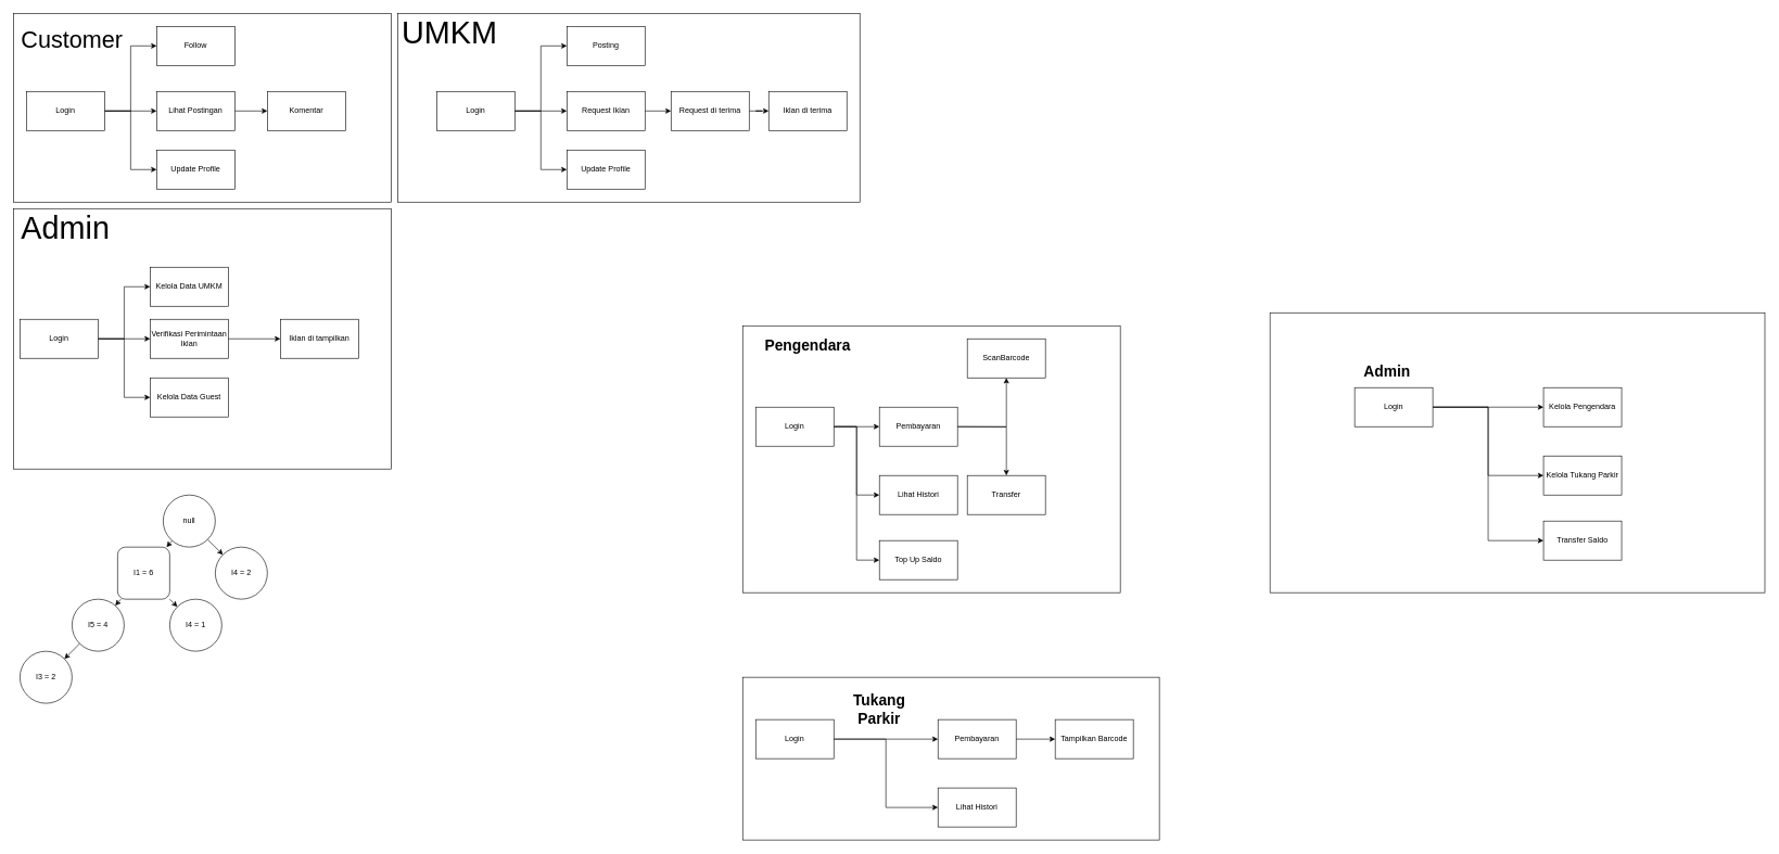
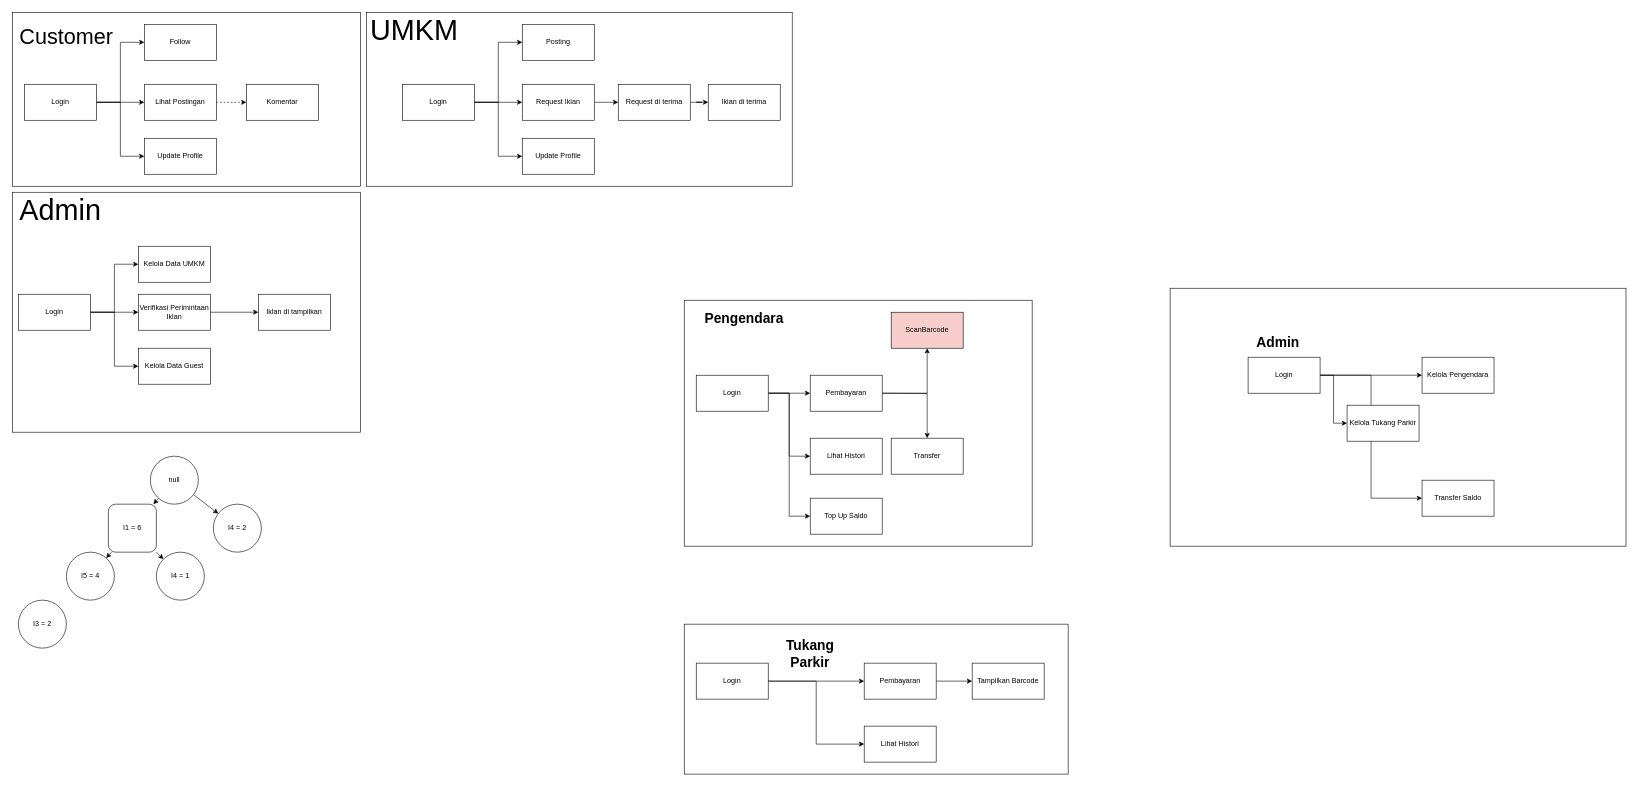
- <mxCell id="12" value="" style="edgeStyle=orthogonalEdgeStyle;rounded=0;orthogonalLoop=1;jettySize=auto;html=1;" edge="1" parent="1" source="13" target="17"><mxGeometry relative="1" as="geometry" /></mxCell>
+ <mxCell id="12" value="" style="edgeStyle=orthogonalEdgeStyle;rounded=0;orthogonalLoop=1;jettySize=auto;html=1;dashed=1;" edge="1" parent="1" source="13" target="17"><mxGeometry relative="1" as="geometry" /></mxCell>
- <mxCell id="59" value="ScanBarcode" style="whiteSpace=wrap;html=1;rounded=0;" vertex="1" parent="1"><mxGeometry x="1485" y="520" width="120" height="60" as="geometry" /></mxCell>
+ <mxCell id="59" value="ScanBarcode" style="whiteSpace=wrap;html=1;rounded=0;fillColor=#f8cecc;" vertex="1" parent="1"><mxGeometry x="1485" y="520" width="120" height="60" as="geometry" /></mxCell>
- <mxCell id="76" value="Kelola Tukang Parkir" style="rounded=0;whiteSpace=wrap;html=1;" vertex="1" parent="1"><mxGeometry x="2370" y="700" width="120" height="60" as="geometry" /></mxCell>
+ <mxCell id="76" value="Kelola Tukang Parkir" style="rounded=0;whiteSpace=wrap;html=1;" vertex="1" parent="1"><mxGeometry x="2245" y="675" width="120" height="60" as="geometry" /></mxCell>
- <mxCell id="51" value="I4 = 2" style="ellipse;whiteSpace=wrap;html=1;aspect=fixed;" vertex="1" parent="1"><mxGeometry x="330" y="840" width="80" height="80" as="geometry" /></mxCell>
+ <mxCell id="51" value="I4 = 2" style="ellipse;whiteSpace=wrap;html=1;aspect=fixed;" vertex="1" parent="1"><mxGeometry x="355" y="840" width="80" height="80" as="geometry" /></mxCell>
- <mxCell id="45" value="" style="edgeStyle=none;rounded=0;orthogonalLoop=1;jettySize=auto;html=1;" edge="1" parent="1" source="47" target="49"><mxGeometry relative="1" as="geometry" /></mxCell>
